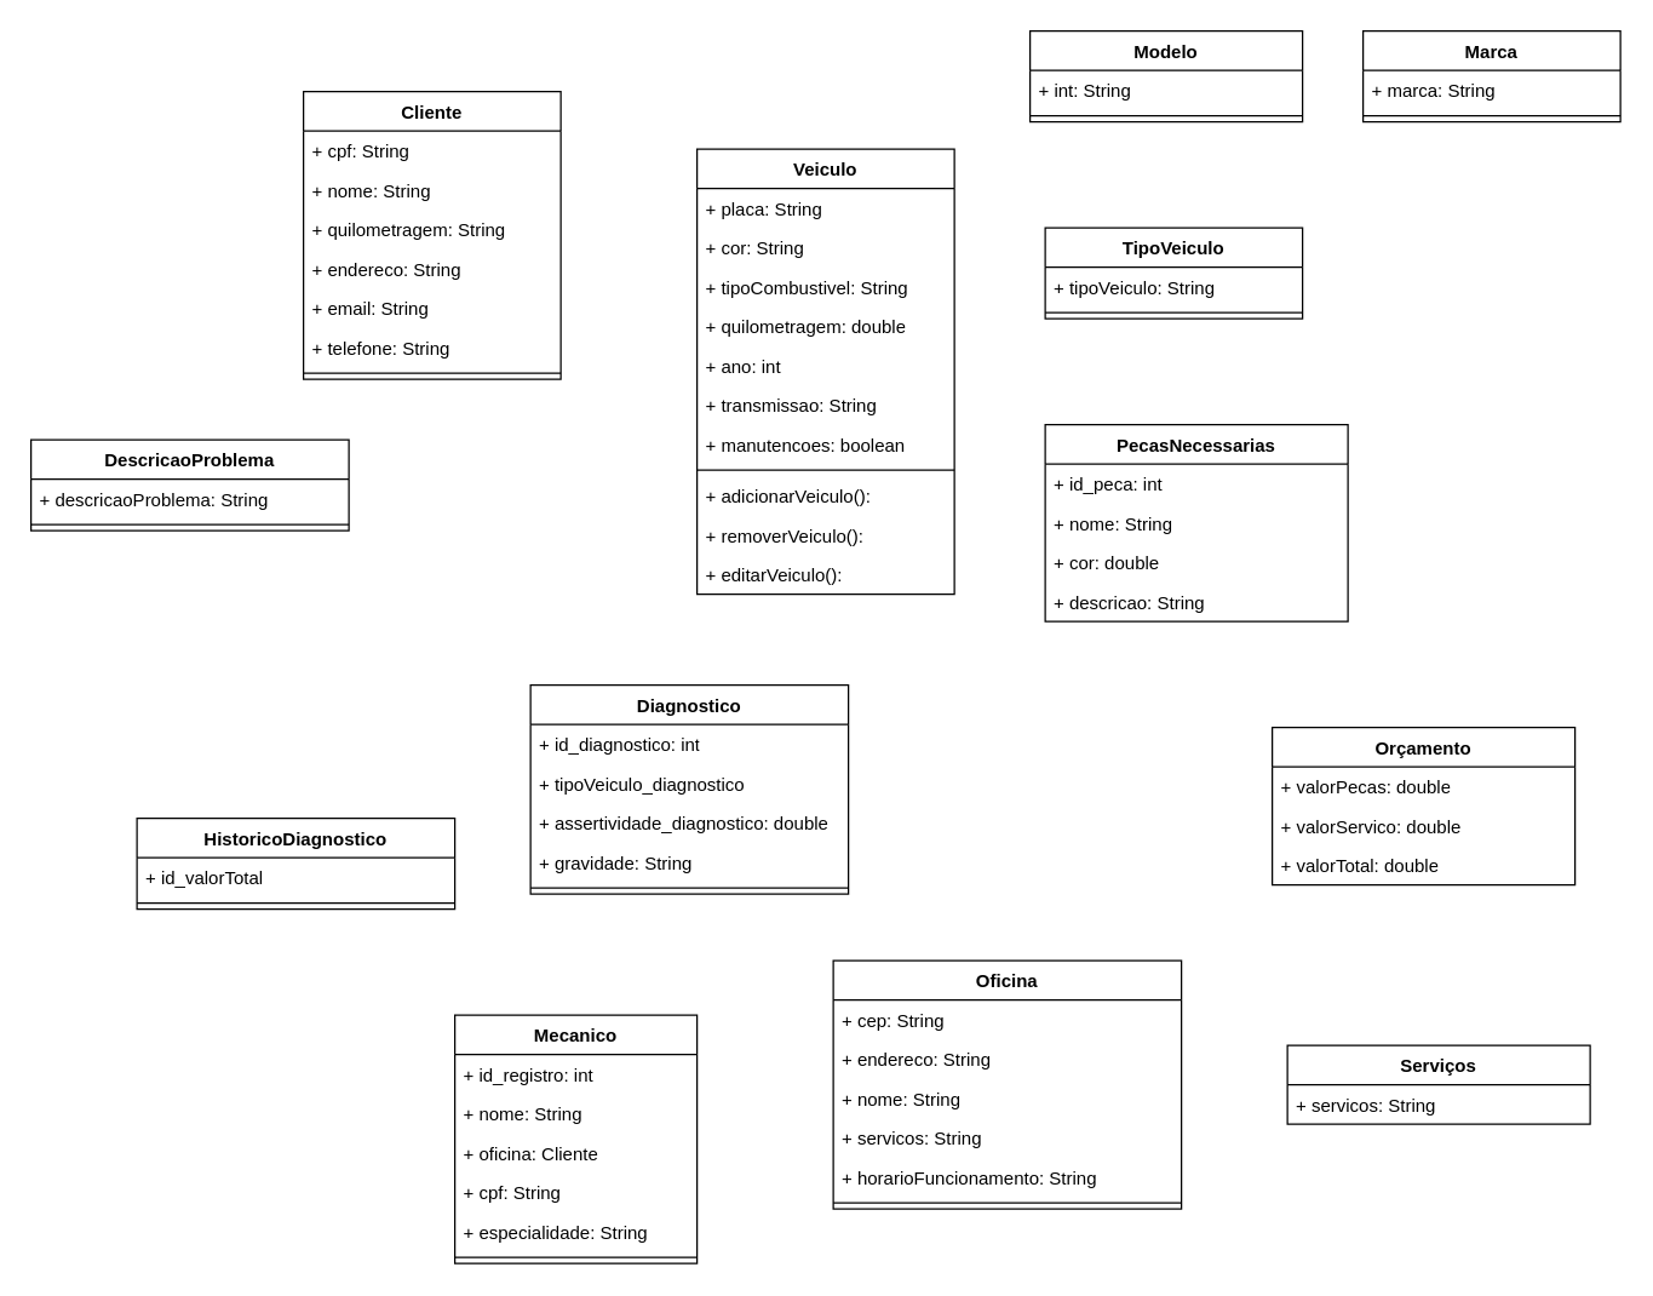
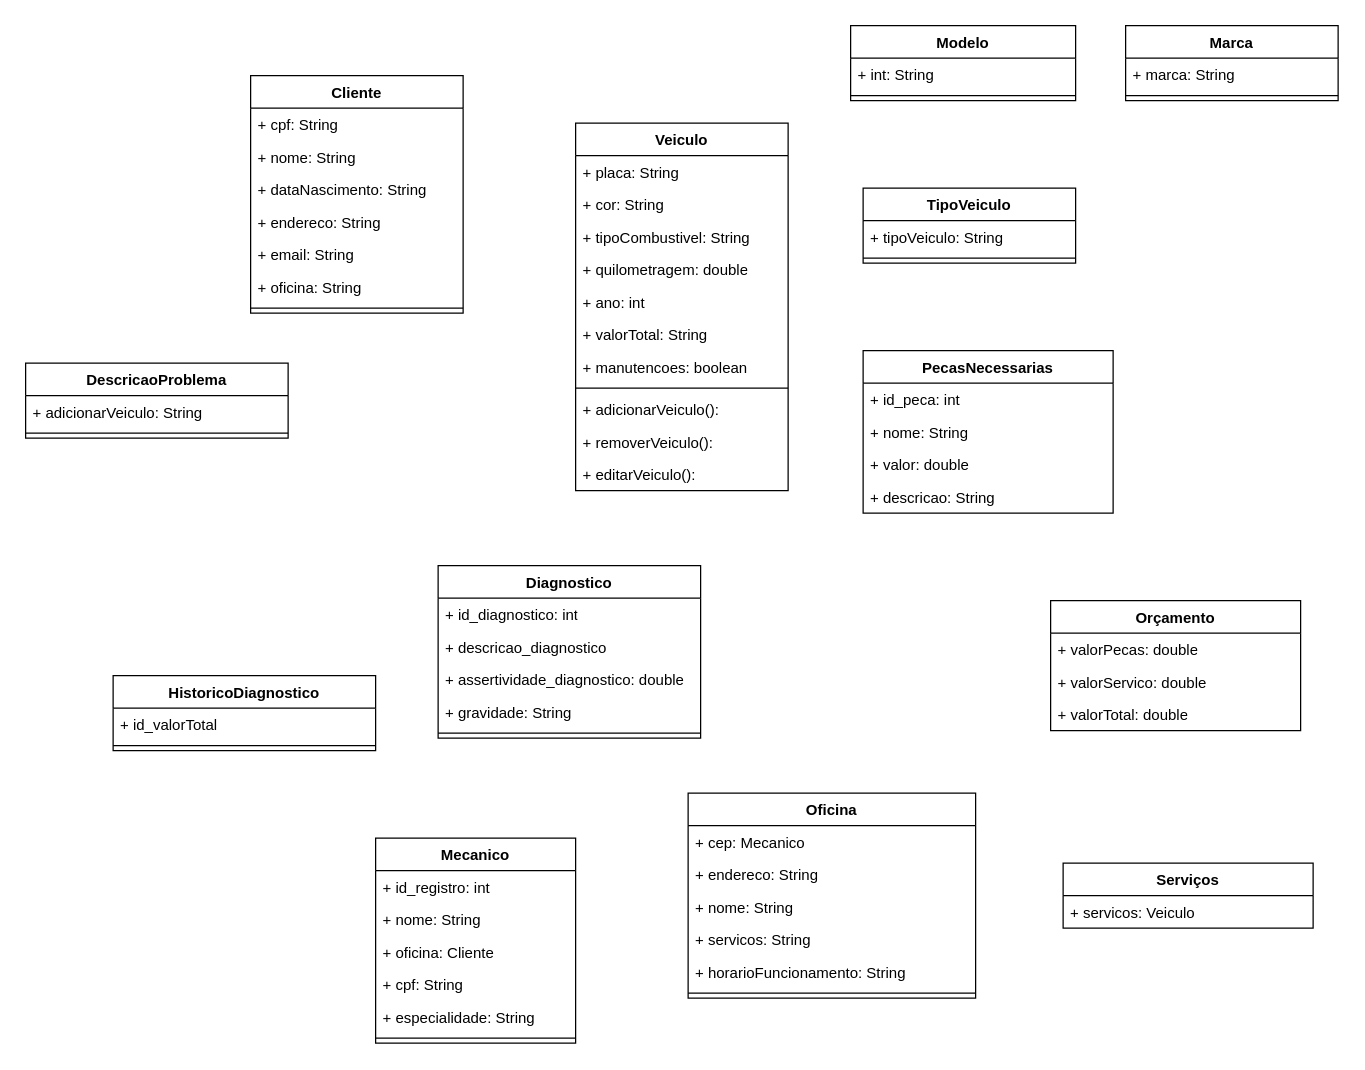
- <mxCell id="23" value="+ quilometragem: String" style="text;strokeColor=none;fillColor=none;align=left;verticalAlign=top;spacingLeft=4;spacingRight=4;overflow=hidden;rotatable=0;points=[[0,0.5],[1,0.5]];portConstraint=eastwest;whiteSpace=wrap;html=1;" parent="20" vertex="1"><mxGeometry y="78" width="170" height="26" as="geometry" /></mxCell>
+ <mxCell id="23" value="+ dataNascimento: String" style="text;strokeColor=none;fillColor=none;align=left;verticalAlign=top;spacingLeft=4;spacingRight=4;overflow=hidden;rotatable=0;points=[[0,0.5],[1,0.5]];portConstraint=eastwest;whiteSpace=wrap;html=1;" parent="20" vertex="1"><mxGeometry y="78" width="170" height="26" as="geometry" /></mxCell>
- <mxCell id="26" value="+ telefone: String" style="text;strokeColor=none;fillColor=none;align=left;verticalAlign=top;spacingLeft=4;spacingRight=4;overflow=hidden;rotatable=0;points=[[0,0.5],[1,0.5]];portConstraint=eastwest;whiteSpace=wrap;html=1;" parent="20" vertex="1"><mxGeometry y="156" width="170" height="26" as="geometry" /></mxCell>
+ <mxCell id="26" value="+ oficina: String" style="text;strokeColor=none;fillColor=none;align=left;verticalAlign=top;spacingLeft=4;spacingRight=4;overflow=hidden;rotatable=0;points=[[0,0.5],[1,0.5]];portConstraint=eastwest;whiteSpace=wrap;html=1;" parent="20" vertex="1"><mxGeometry y="156" width="170" height="26" as="geometry" /></mxCell>
- <mxCell id="8" value="+ transmissao: String" style="text;strokeColor=none;fillColor=none;align=left;verticalAlign=top;spacingLeft=4;spacingRight=4;overflow=hidden;rotatable=0;points=[[0,0.5],[1,0.5]];portConstraint=eastwest;whiteSpace=wrap;html=1;" parent="2" vertex="1"><mxGeometry y="156" width="170" height="26" as="geometry" /></mxCell>
+ <mxCell id="8" value="+ valorTotal: String" style="text;strokeColor=none;fillColor=none;align=left;verticalAlign=top;spacingLeft=4;spacingRight=4;overflow=hidden;rotatable=0;points=[[0,0.5],[1,0.5]];portConstraint=eastwest;whiteSpace=wrap;html=1;" parent="2" vertex="1"><mxGeometry y="156" width="170" height="26" as="geometry" /></mxCell>
- <mxCell id="63" value="+ descricaoProblema: String" style="text;strokeColor=none;fillColor=none;align=left;verticalAlign=top;spacingLeft=4;spacingRight=4;overflow=hidden;rotatable=0;points=[[0,0.5],[1,0.5]];portConstraint=eastwest;whiteSpace=wrap;html=1;" vertex="1" parent="62"><mxGeometry y="26" width="210" height="26" as="geometry" /></mxCell>
+ <mxCell id="63" value="+ adicionarVeiculo: String" style="text;strokeColor=none;fillColor=none;align=left;verticalAlign=top;spacingLeft=4;spacingRight=4;overflow=hidden;rotatable=0;points=[[0,0.5],[1,0.5]];portConstraint=eastwest;whiteSpace=wrap;html=1;" vertex="1" parent="62"><mxGeometry y="26" width="210" height="26" as="geometry" /></mxCell>
- <mxCell id="48" value="+ cor: double" style="text;strokeColor=none;fillColor=none;align=left;verticalAlign=top;spacingLeft=4;spacingRight=4;overflow=hidden;rotatable=0;points=[[0,0.5],[1,0.5]];portConstraint=eastwest;whiteSpace=wrap;html=1;" vertex="1" parent="45"><mxGeometry y="78" width="200" height="26" as="geometry" /></mxCell>
+ <mxCell id="48" value="+ valor: double" style="text;strokeColor=none;fillColor=none;align=left;verticalAlign=top;spacingLeft=4;spacingRight=4;overflow=hidden;rotatable=0;points=[[0,0.5],[1,0.5]];portConstraint=eastwest;whiteSpace=wrap;html=1;" vertex="1" parent="45"><mxGeometry y="78" width="200" height="26" as="geometry" /></mxCell>
- <mxCell id="30" value="+ tipoVeiculo_diagnostico" style="text;strokeColor=none;fillColor=none;align=left;verticalAlign=top;spacingLeft=4;spacingRight=4;overflow=hidden;rotatable=0;points=[[0,0.5],[1,0.5]];portConstraint=eastwest;whiteSpace=wrap;html=1;" vertex="1" parent="28"><mxGeometry y="52" width="210" height="26" as="geometry" /></mxCell>
+ <mxCell id="30" value="+ descricao_diagnostico" style="text;strokeColor=none;fillColor=none;align=left;verticalAlign=top;spacingLeft=4;spacingRight=4;overflow=hidden;rotatable=0;points=[[0,0.5],[1,0.5]];portConstraint=eastwest;whiteSpace=wrap;html=1;" vertex="1" parent="28"><mxGeometry y="52" width="210" height="26" as="geometry" /></mxCell>
- <mxCell id="35" value="+ cep: String" style="text;strokeColor=none;fillColor=none;align=left;verticalAlign=top;spacingLeft=4;spacingRight=4;overflow=hidden;rotatable=0;points=[[0,0.5],[1,0.5]];portConstraint=eastwest;whiteSpace=wrap;html=1;" parent="34" vertex="1"><mxGeometry y="26" width="230" height="26" as="geometry" /></mxCell>
+ <mxCell id="35" value="+ cep: Mecanico" style="text;strokeColor=none;fillColor=none;align=left;verticalAlign=top;spacingLeft=4;spacingRight=4;overflow=hidden;rotatable=0;points=[[0,0.5],[1,0.5]];portConstraint=eastwest;whiteSpace=wrap;html=1;" parent="34" vertex="1"><mxGeometry y="26" width="230" height="26" as="geometry" /></mxCell>
- <mxCell id="51" value="+&amp;nbsp;servicos: String" style="text;strokeColor=none;fillColor=none;align=left;verticalAlign=top;spacingLeft=4;spacingRight=4;overflow=hidden;rotatable=0;points=[[0,0.5],[1,0.5]];portConstraint=eastwest;whiteSpace=wrap;html=1;" parent="50" vertex="1"><mxGeometry y="26" width="200" height="26" as="geometry" /></mxCell>
+ <mxCell id="51" value="+&amp;nbsp;servicos: Veiculo" style="text;strokeColor=none;fillColor=none;align=left;verticalAlign=top;spacingLeft=4;spacingRight=4;overflow=hidden;rotatable=0;points=[[0,0.5],[1,0.5]];portConstraint=eastwest;whiteSpace=wrap;html=1;" parent="50" vertex="1"><mxGeometry y="26" width="200" height="26" as="geometry" /></mxCell>
